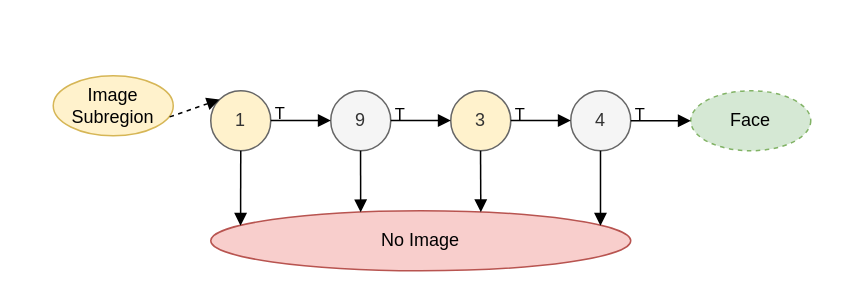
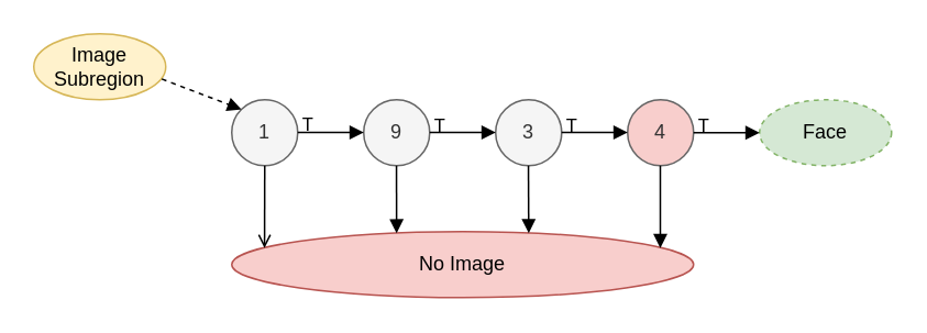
- <mxCell id="20" value="Image Subregion" style="ellipse;whiteSpace=wrap;html=1;fillColor=#fff2cc;strokeColor=#d6b656;" vertex="1" parent="1"><mxGeometry x="35" y="50" width="80" height="40" as="geometry" /></mxCell>
+ <mxCell id="20" value="Image Subregion" style="ellipse;whiteSpace=wrap;html=1;fillColor=#fff2cc;strokeColor=#d6b656;" vertex="1" parent="1"><mxGeometry x="20" y="20" width="80" height="40" as="geometry" /></mxCell>
- <mxCell id="2" value="1" style="ellipse;whiteSpace=wrap;html=1;aspect=fixed;fillColor=#fff2cc;fontColor=#333333;strokeColor=#666666;" vertex="1" parent="1"><mxGeometry x="140" y="60" width="40" height="40" as="geometry" /></mxCell>
+ <mxCell id="2" value="1" style="ellipse;whiteSpace=wrap;html=1;aspect=fixed;fillColor=#f5f5f5;fontColor=#333333;strokeColor=#666666;" vertex="1" parent="1"><mxGeometry x="140" y="60" width="40" height="40" as="geometry" /></mxCell>
- <mxCell id="4" value="3" style="ellipse;whiteSpace=wrap;html=1;aspect=fixed;fillColor=#fff2cc;fontColor=#333333;strokeColor=#666666;" vertex="1" parent="1"><mxGeometry x="300" y="60" width="40" height="40" as="geometry" /></mxCell>
+ <mxCell id="4" value="3" style="ellipse;whiteSpace=wrap;html=1;aspect=fixed;fillColor=#f5f5f5;fontColor=#333333;strokeColor=#666666;" vertex="1" parent="1"><mxGeometry x="300" y="60" width="40" height="40" as="geometry" /></mxCell>
- <mxCell id="5" value="4" style="ellipse;whiteSpace=wrap;html=1;aspect=fixed;fillColor=#f5f5f5;fontColor=#333333;strokeColor=#666666;" vertex="1" parent="1"><mxGeometry x="380" y="60" width="40" height="40" as="geometry" /></mxCell>
+ <mxCell id="5" value="4" style="ellipse;whiteSpace=wrap;html=1;aspect=fixed;fillColor=#f8cecc;fontColor=#333333;strokeColor=#666666;" vertex="1" parent="1"><mxGeometry x="380" y="60" width="40" height="40" as="geometry" /></mxCell>
- <mxCell id="13" value="" style="endArrow=block;html=1;rounded=0;entryX=0.071;entryY=0.25;entryDx=0;entryDy=0;endFill=1;exitX=0.5;exitY=1;exitDx=0;exitDy=0;entryPerimeter=0;" edge="1" parent="1" source="2" target="6"><mxGeometry width="50" height="50" relative="1" as="geometry"><mxPoint x="190" y="89.83" as="sourcePoint" /><mxPoint x="230" y="89.83" as="targetPoint" /></mxGeometry></mxCell>
+ <mxCell id="13" value="" style="endArrow=open;html=1;rounded=0;entryX=0.071;entryY=0.25;entryDx=0;entryDy=0;endFill=1;exitX=0.5;exitY=1;exitDx=0;exitDy=0;entryPerimeter=0;" edge="1" parent="1" source="2" target="6"><mxGeometry width="50" height="50" relative="1" as="geometry"><mxPoint x="190" y="89.83" as="sourcePoint" /><mxPoint x="230" y="89.83" as="targetPoint" /></mxGeometry></mxCell>
